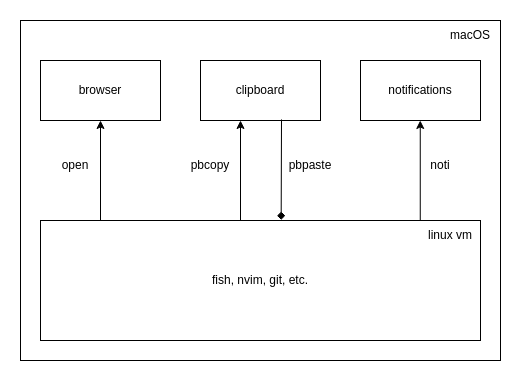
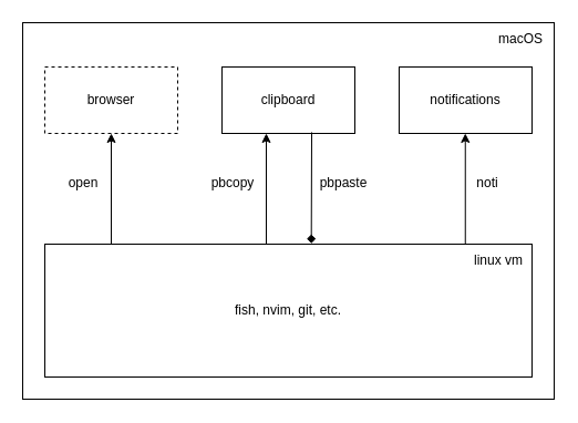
- <mxCell id="4" value="browser" style="rounded=0;whiteSpace=wrap;html=1;" vertex="1" parent="1"><mxGeometry x="40" y="60" width="120" height="60" as="geometry" /></mxCell>
+ <mxCell id="4" value="browser" style="rounded=0;whiteSpace=wrap;html=1;dashed=1;" vertex="1" parent="1"><mxGeometry x="40" y="60" width="120" height="60" as="geometry" /></mxCell>
